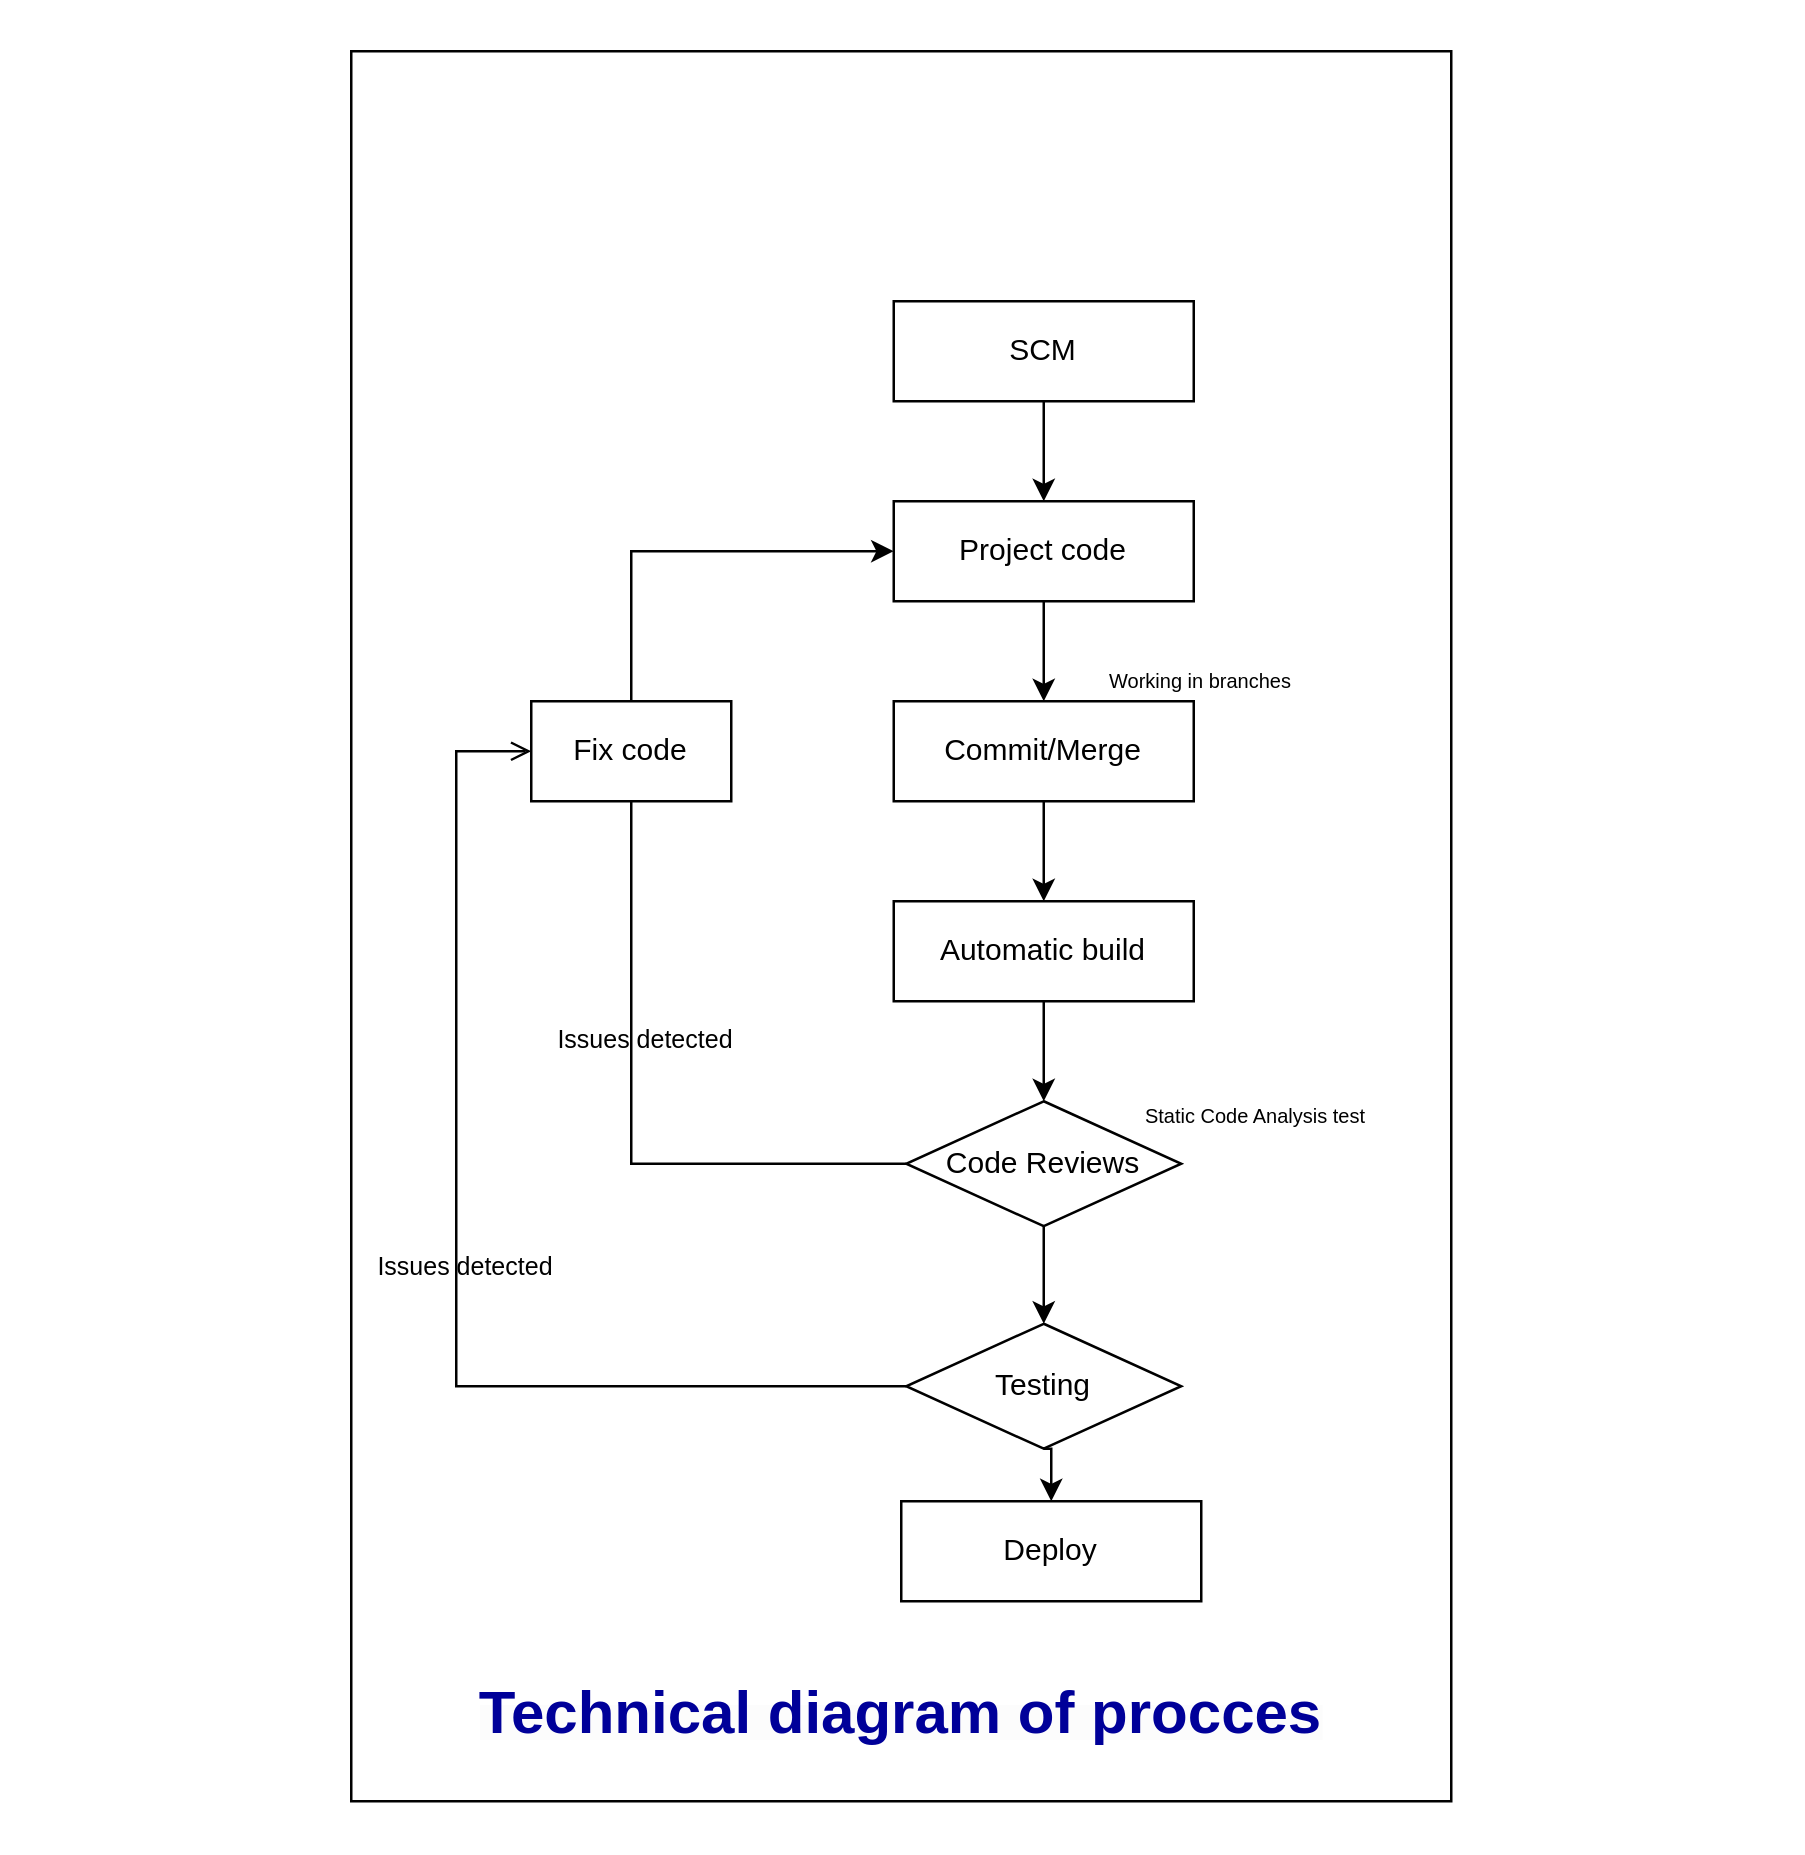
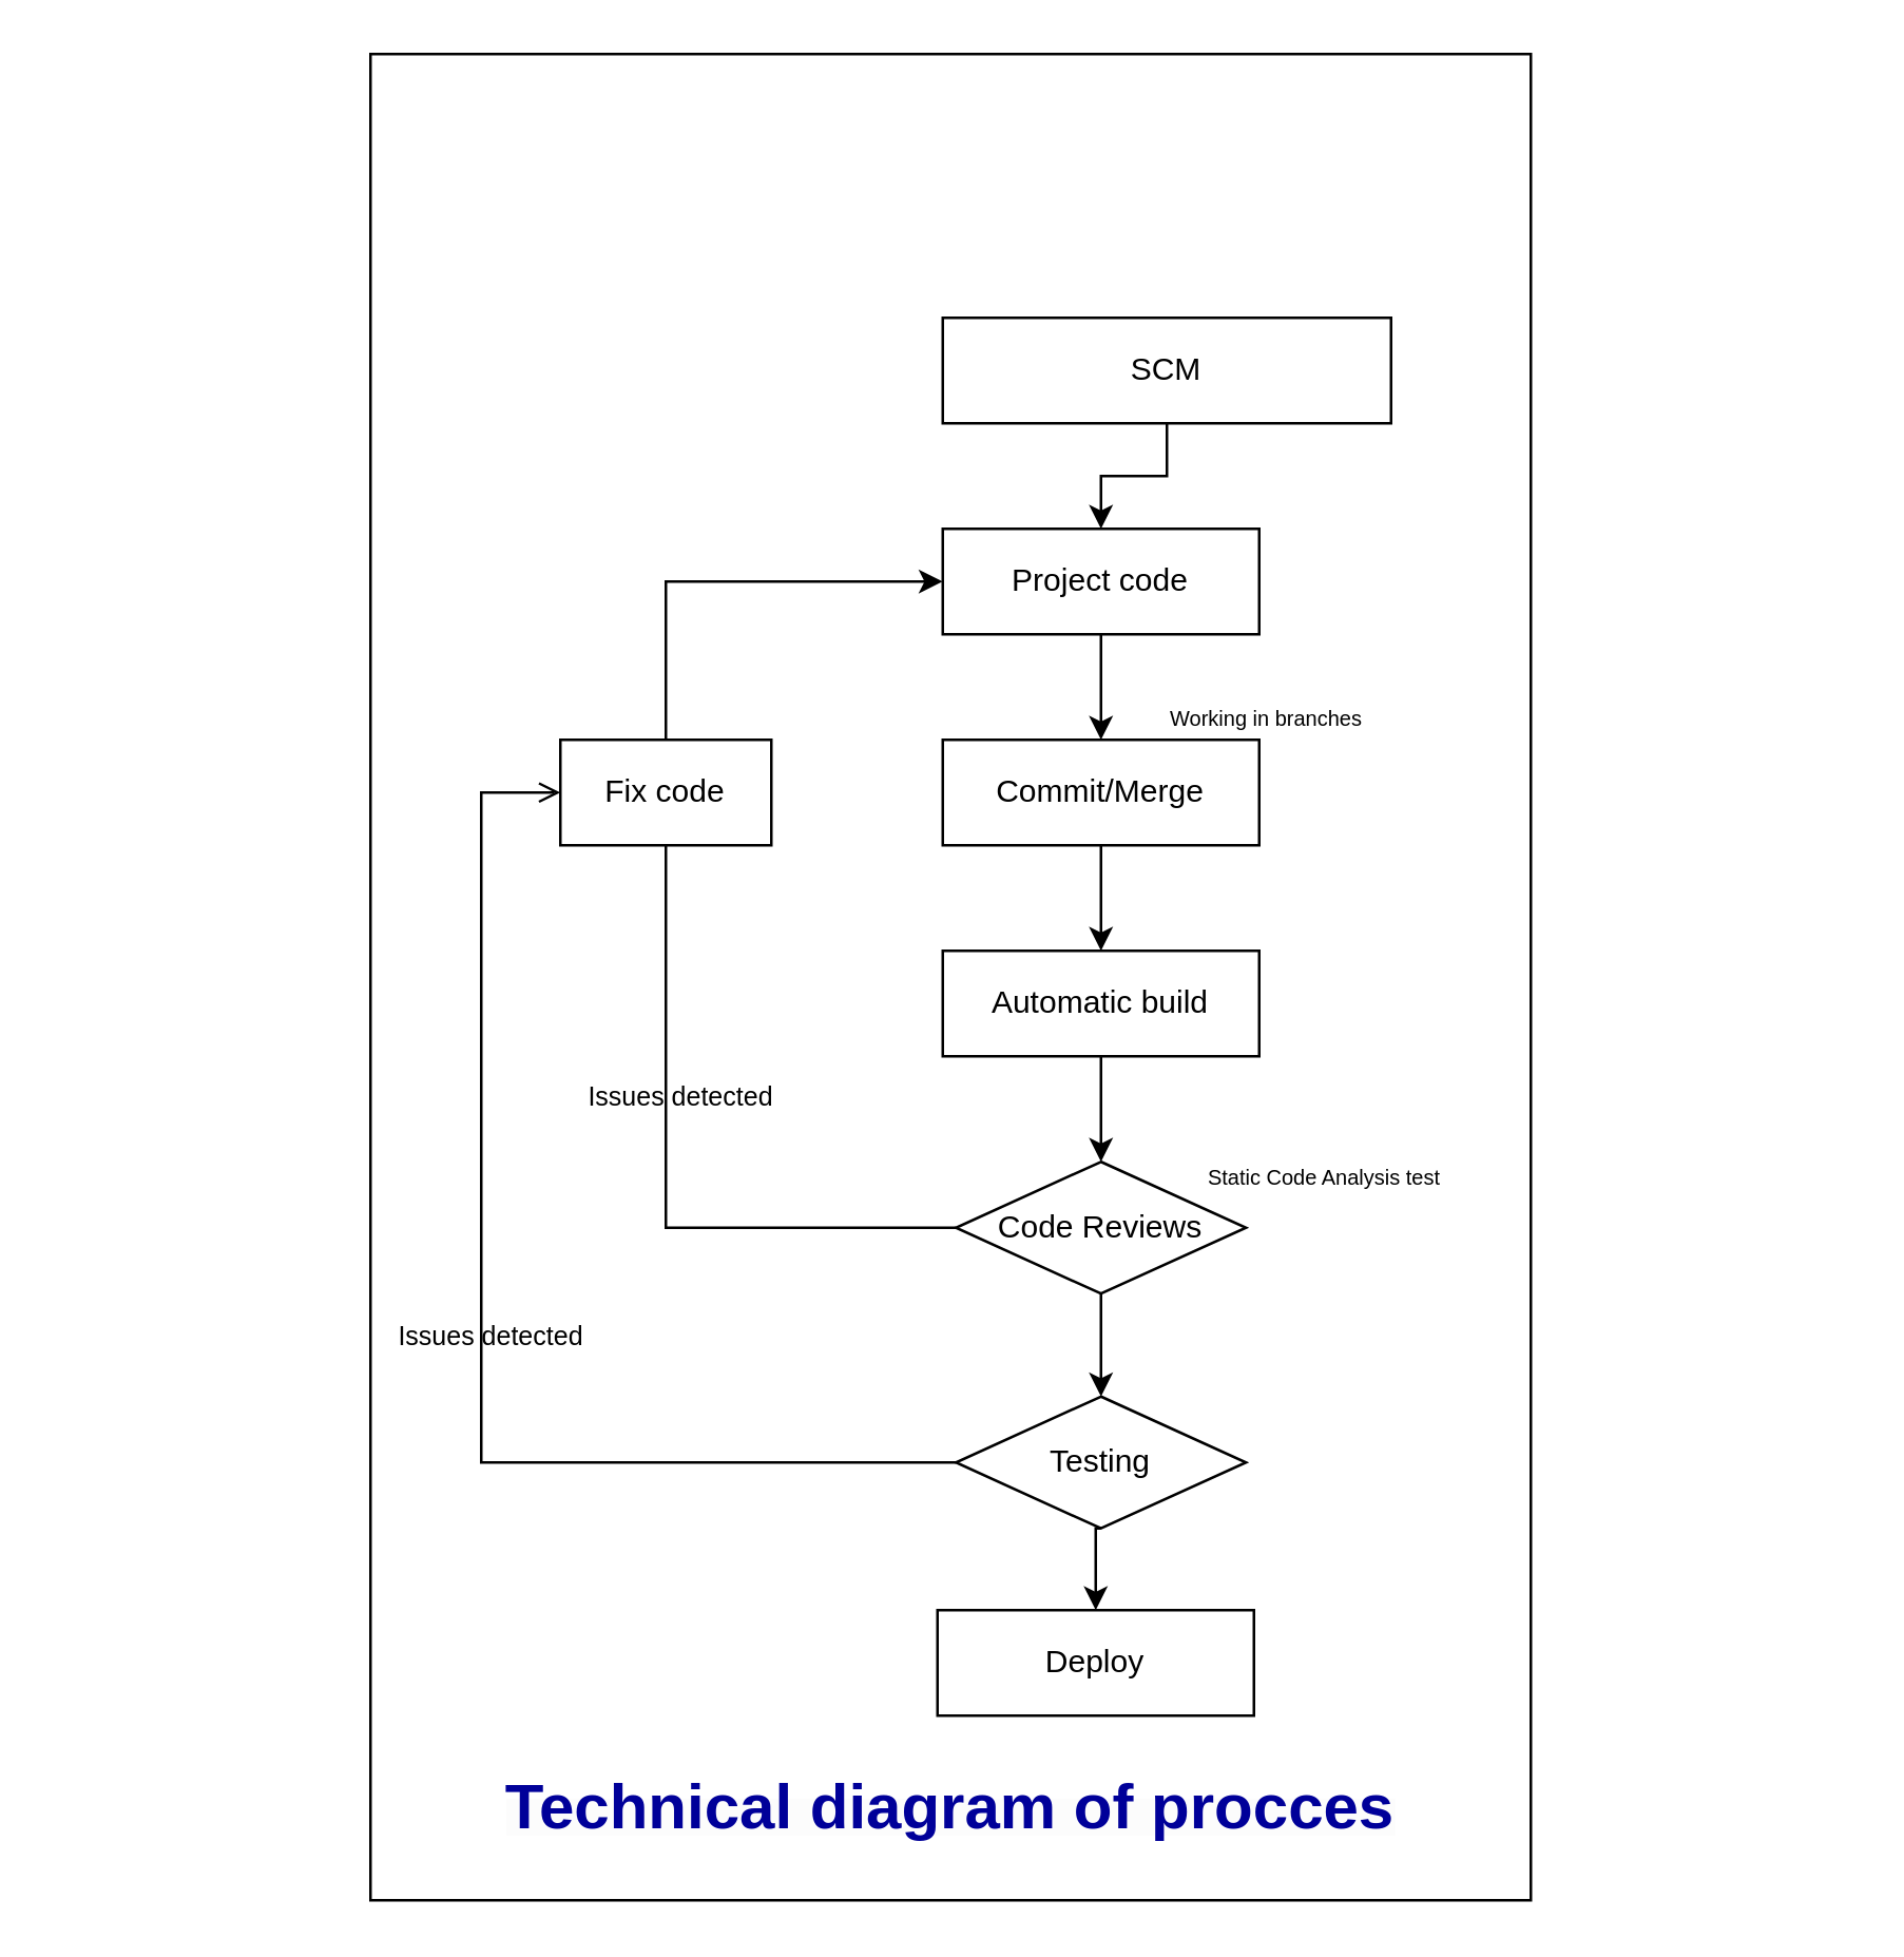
- <mxCell id="4" value="SCM" style="rounded=0;whiteSpace=wrap;html=1;" vertex="1" parent="1"><mxGeometry x="357" y="120" width="120" height="40" as="geometry" /></mxCell>
+ <mxCell id="4" value="SCM" style="rounded=0;whiteSpace=wrap;html=1;" vertex="1" parent="1"><mxGeometry x="357" y="120" width="170" height="40" as="geometry" /></mxCell>
- <mxCell id="23" value="Deploy" style="rounded=0;whiteSpace=wrap;html=1;" vertex="1" parent="1"><mxGeometry x="360" y="600" width="120" height="40" as="geometry" /></mxCell>
+ <mxCell id="23" value="Deploy" style="rounded=0;whiteSpace=wrap;html=1;" vertex="1" parent="1"><mxGeometry x="355" y="610" width="120" height="40" as="geometry" /></mxCell>
